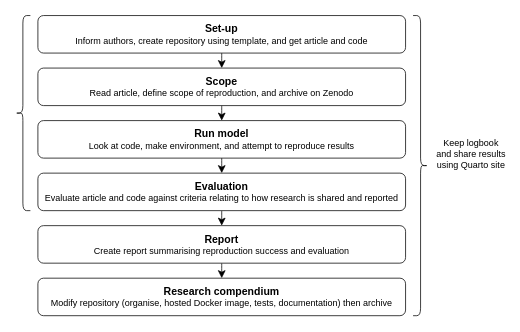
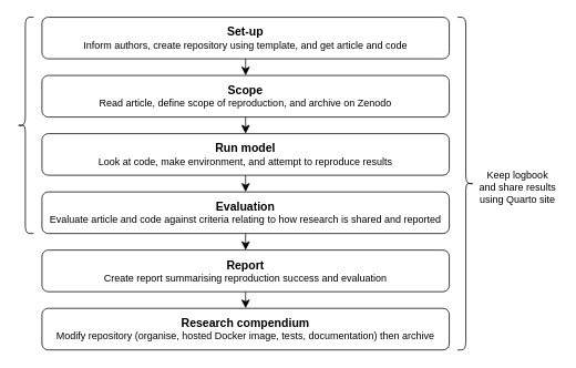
- <mxCell id="15" value="Keep logbook and share results using Quarto site" style="text;html=1;align=center;verticalAlign=middle;whiteSpace=wrap;rounded=0;" parent="1" vertex="1"><mxGeometry x="579" y="190" width="97" height="30" as="geometry" /></mxCell>
+ <mxCell id="15" value="Keep logbook and share results using Quarto site" style="text;html=1;align=center;verticalAlign=middle;whiteSpace=wrap;rounded=0;" parent="1" vertex="1"><mxGeometry x="574" y="210" width="97" height="30" as="geometry" /></mxCell>
